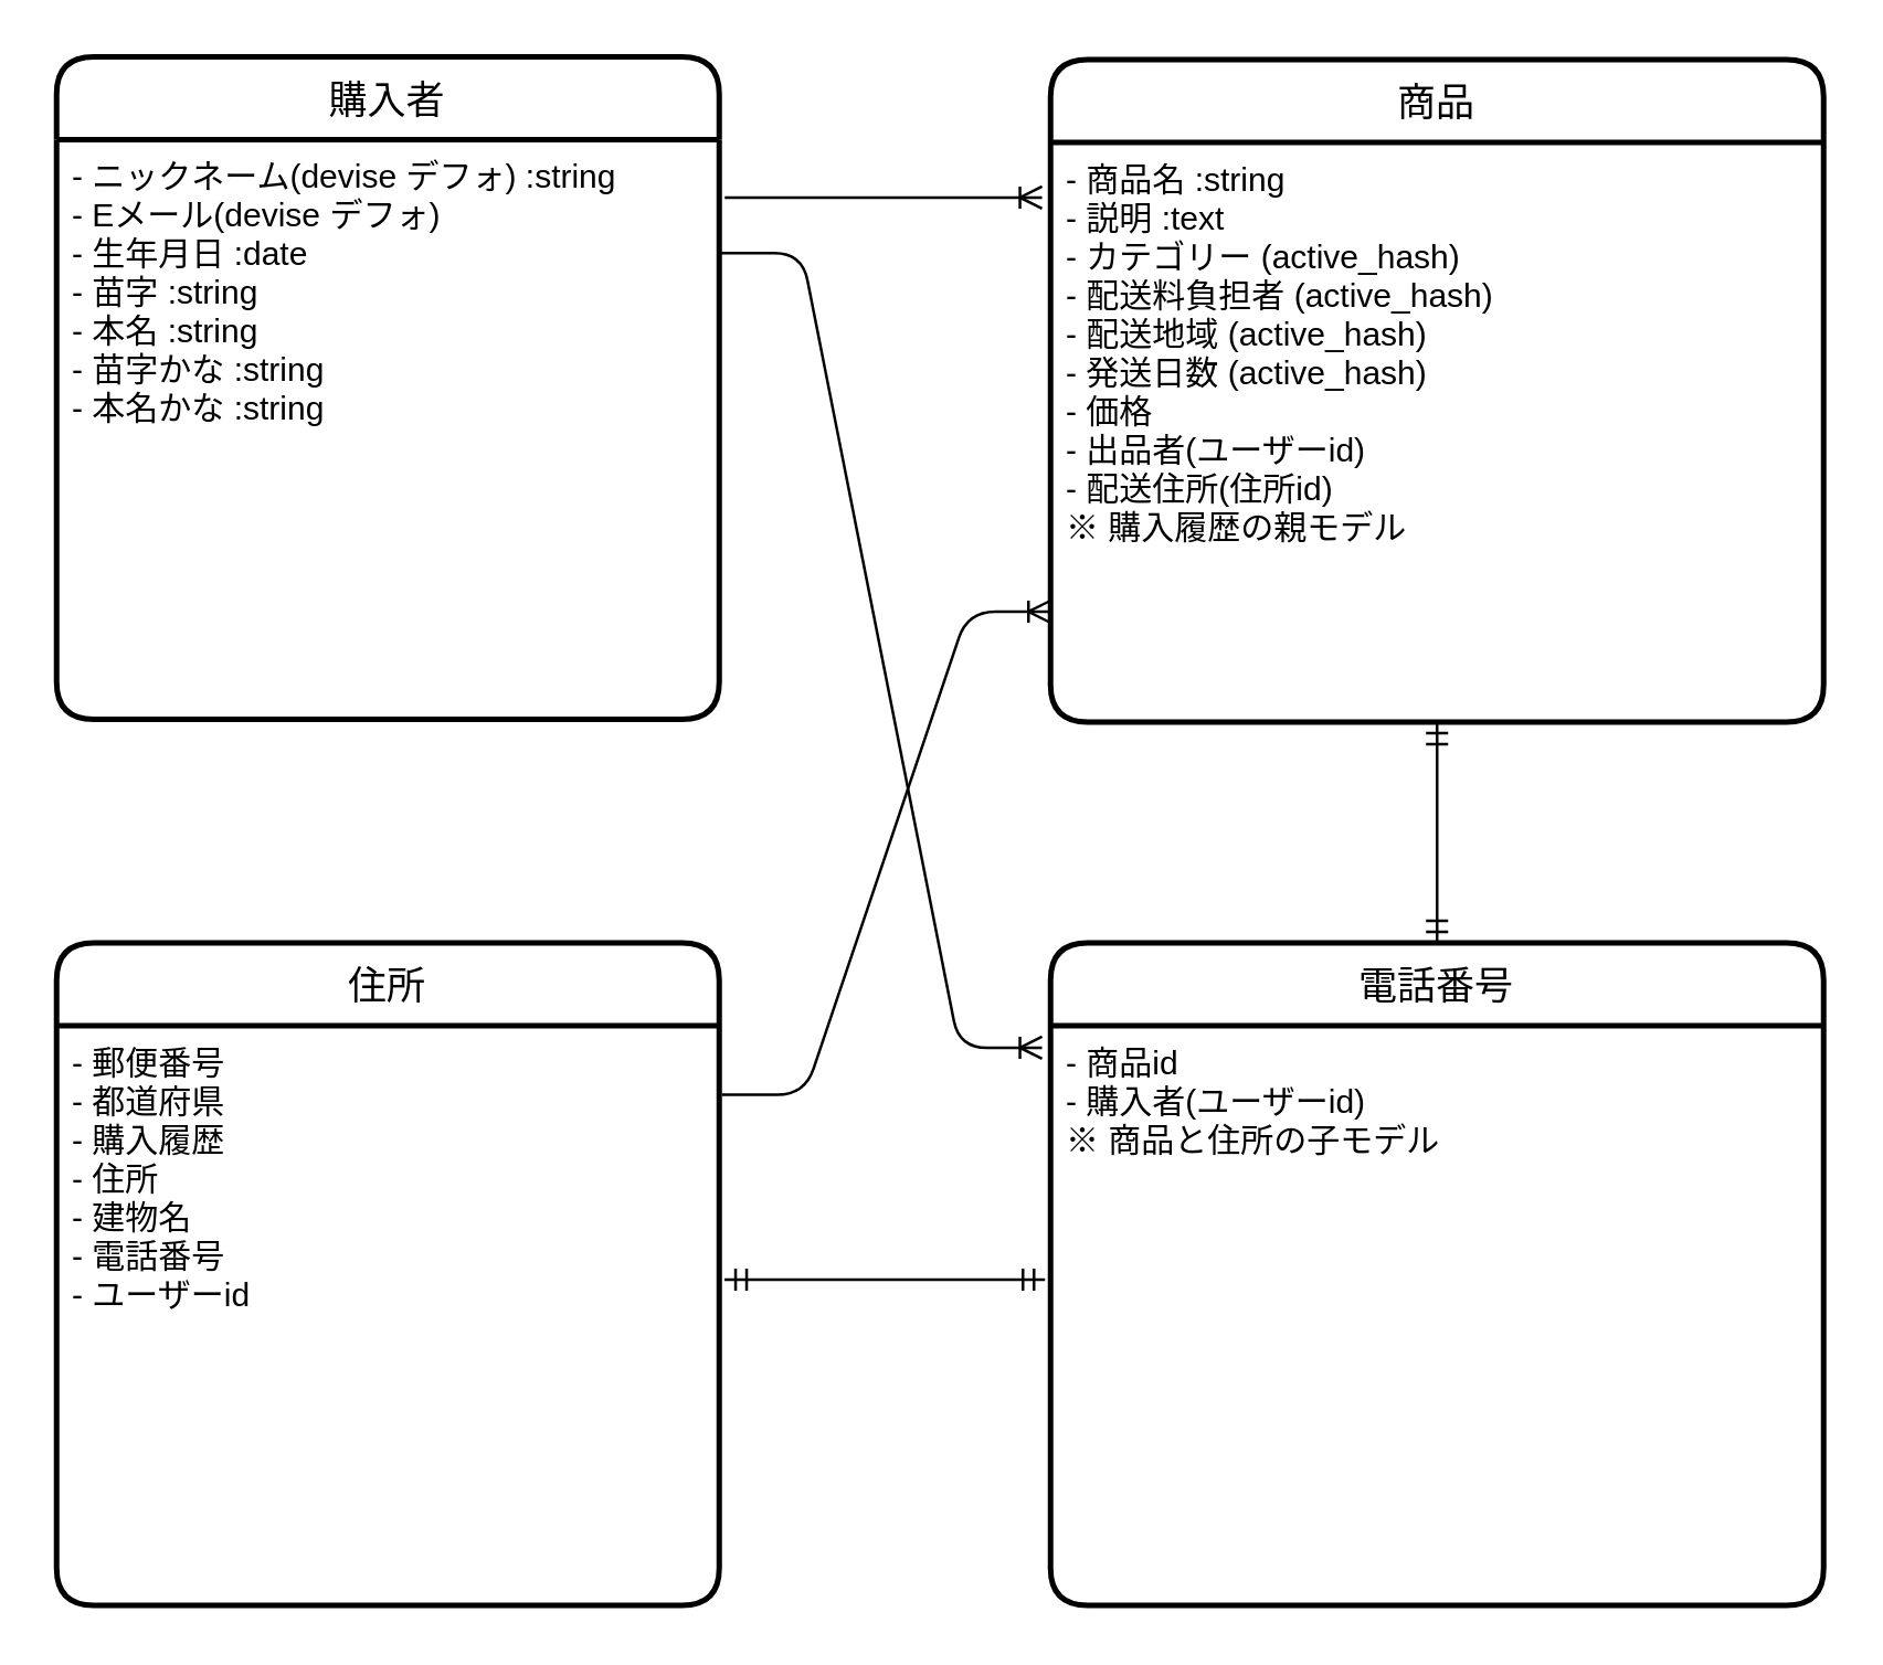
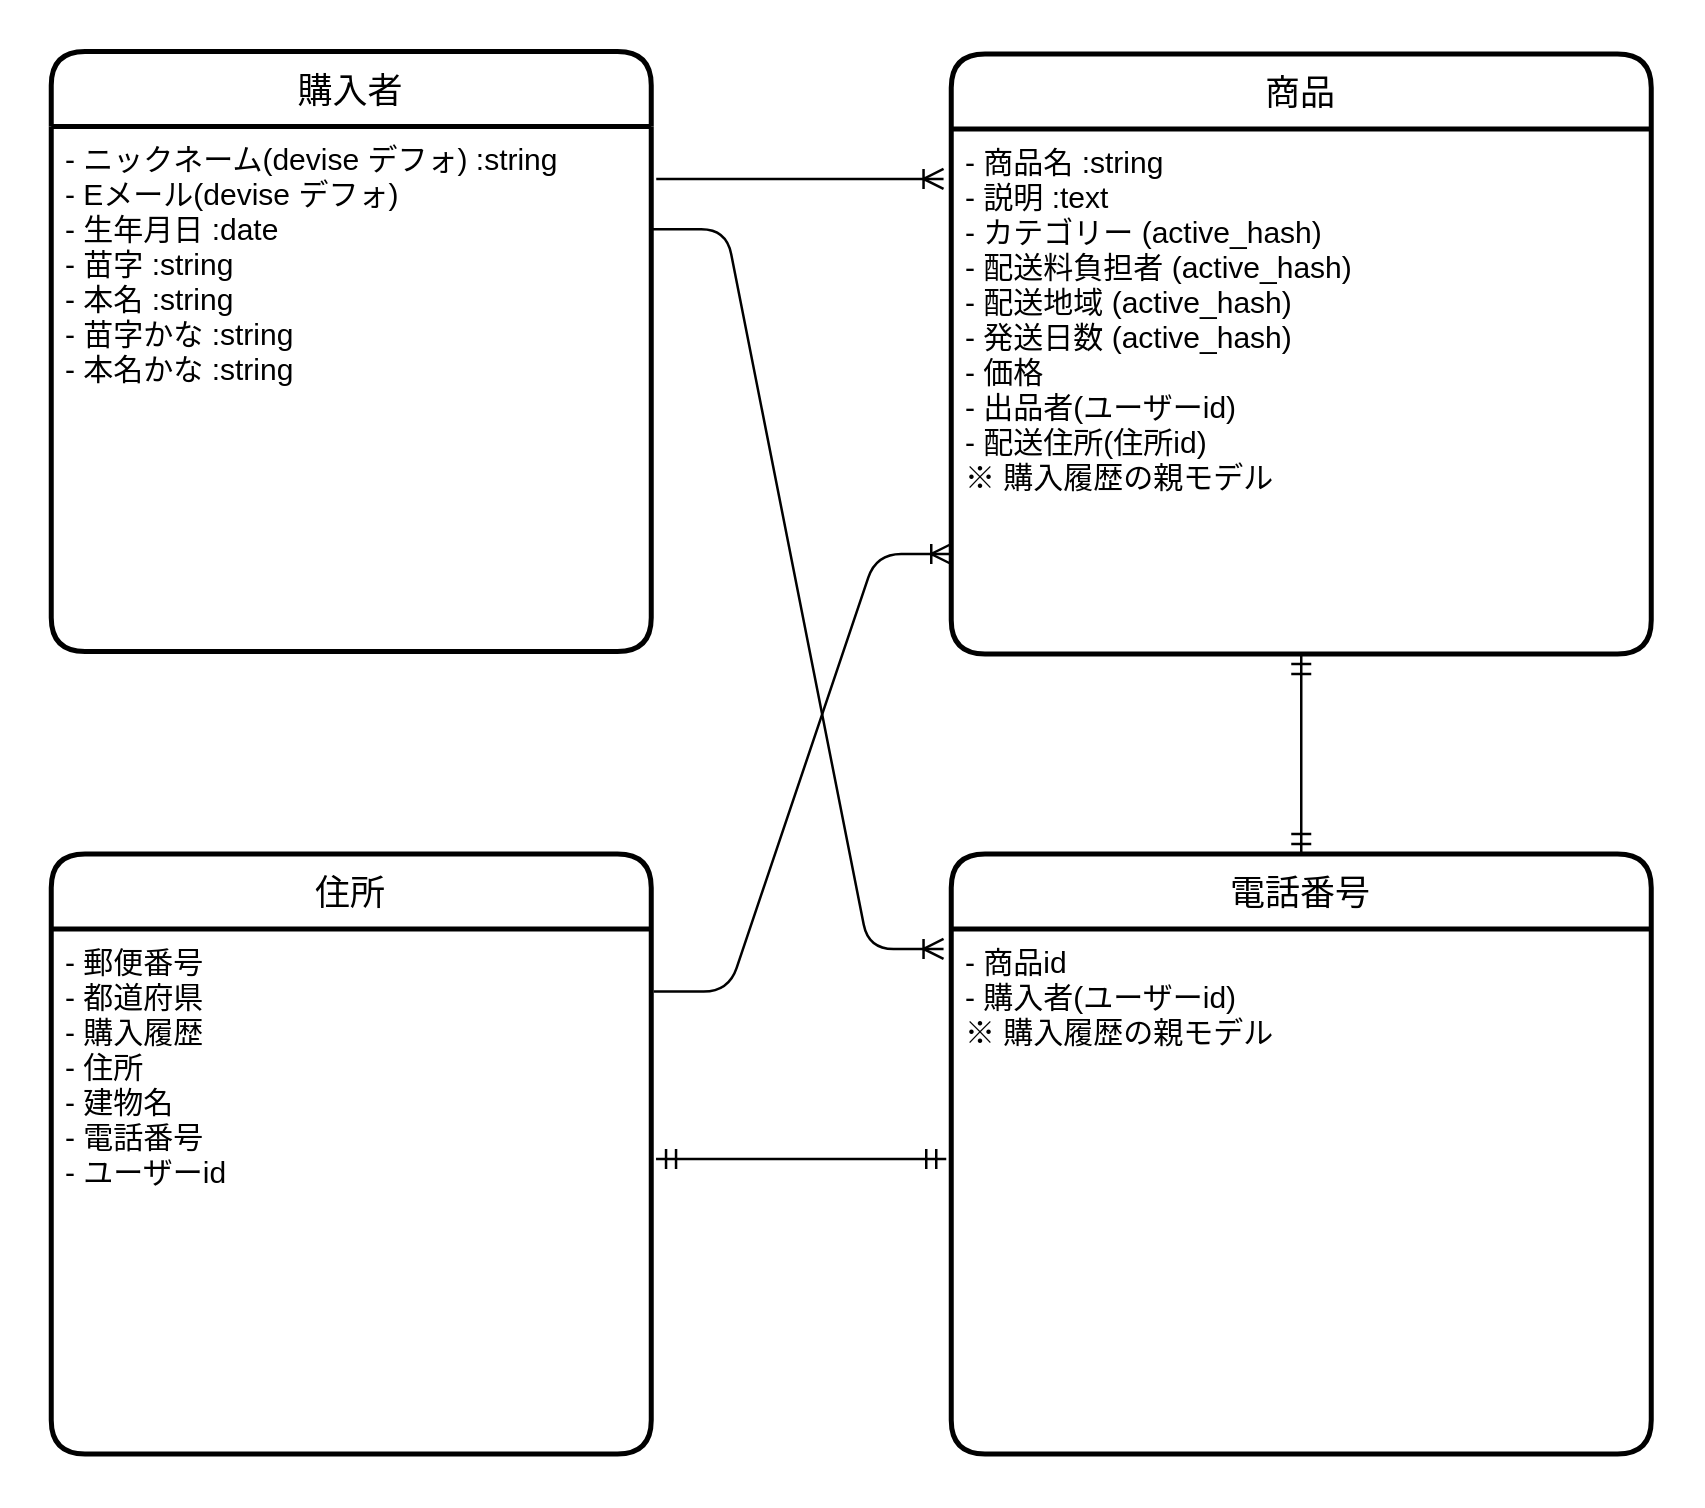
- <mxCell id="11" value="- 商品id&#10;- 購入者(ユーザーid)&#10;※ 商品と住所の子モデル" style="align=left;strokeColor=none;fillColor=none;spacingLeft=4;fontSize=12;verticalAlign=top;resizable=0;rotatable=0;part=1;" vertex="1" parent="10"><mxGeometry y="30" width="280" height="210" as="geometry" /></mxCell>
+ <mxCell id="11" value="- 商品id&#10;- 購入者(ユーザーid)&#10;※ 購入履歴の親モデル" style="align=left;strokeColor=none;fillColor=none;spacingLeft=4;fontSize=12;verticalAlign=top;resizable=0;rotatable=0;part=1;" vertex="1" parent="10"><mxGeometry y="30" width="280" height="210" as="geometry" /></mxCell>
